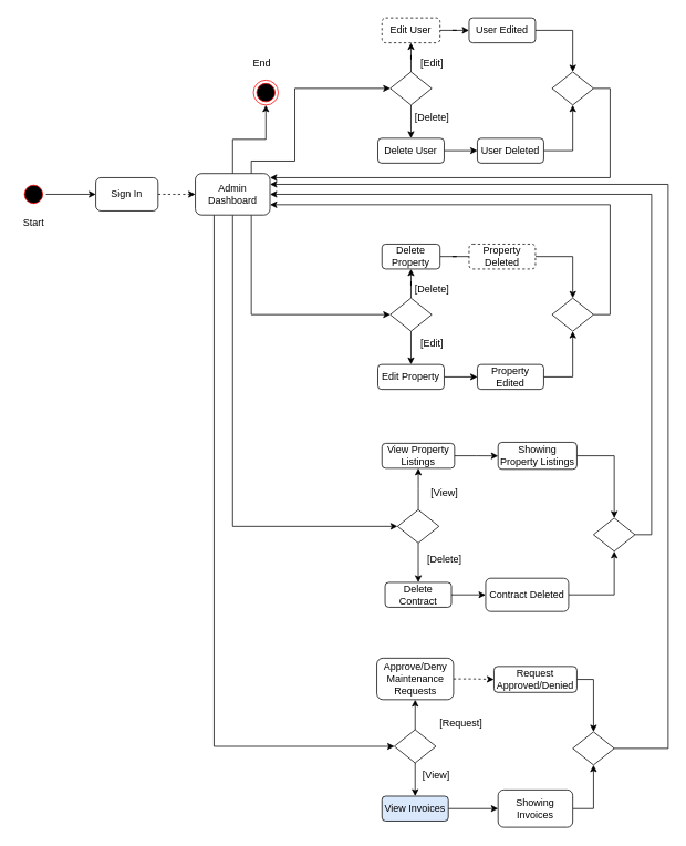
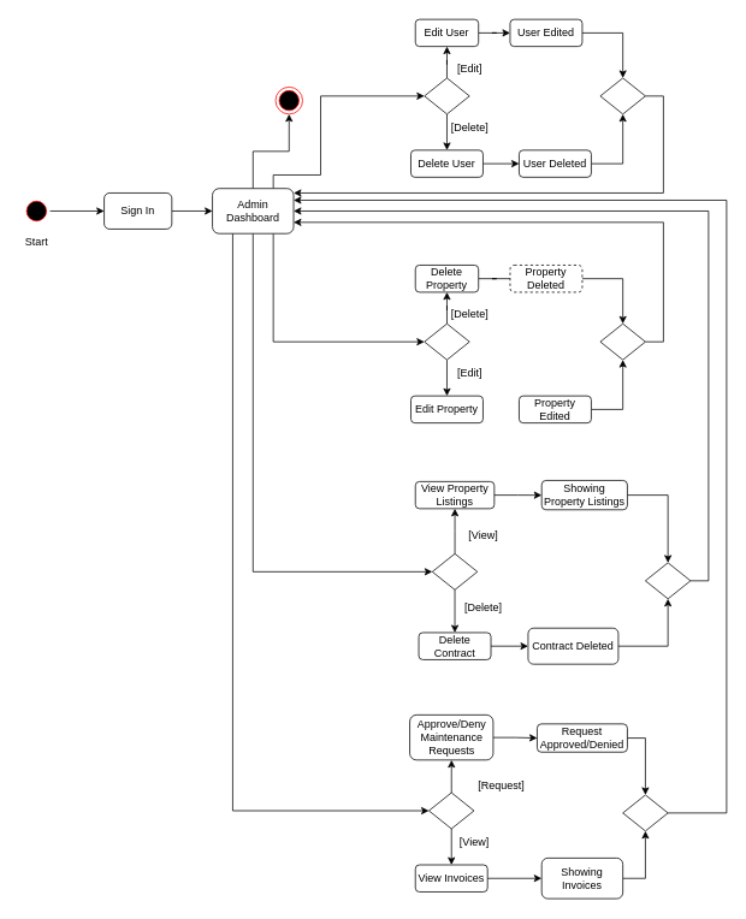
- <mxCell id="15" value="Edit User" style="rounded=1;whiteSpace=wrap;html=1;dashed=1;" vertex="1" parent="1"><mxGeometry x="460" y="20.5" width="70" height="30" as="geometry" /></mxCell>
+ <mxCell id="15" value="Edit User" style="rounded=1;whiteSpace=wrap;html=1;" vertex="1" parent="1"><mxGeometry x="460" y="20.5" width="70" height="30" as="geometry" /></mxCell>
- <mxCell id="74" value="End" style="text;html=1;align=center;verticalAlign=middle;resizable=0;points=[];autosize=1;strokeColor=none;fillColor=none;" vertex="1" parent="1"><mxGeometry x="295" y="65.5" width="40" height="20" as="geometry" /></mxCell>
- <mxCell id="3" value="" style="edgeStyle=orthogonalEdgeStyle;rounded=0;orthogonalLoop=1;jettySize=auto;html=1;dashed=1;" edge="1" parent="1" source="4" target="10"><mxGeometry relative="1" as="geometry" /></mxCell>
+ <mxCell id="3" value="" style="edgeStyle=orthogonalEdgeStyle;rounded=0;orthogonalLoop=1;jettySize=auto;html=1;" edge="1" parent="1" source="4" target="10"><mxGeometry relative="1" as="geometry" /></mxCell>
- <mxCell id="35" value="" style="edgeStyle=orthogonalEdgeStyle;rounded=0;orthogonalLoop=1;jettySize=auto;html=1;" edge="1" parent="1" source="36" target="34"><mxGeometry relative="1" as="geometry" /></mxCell>
- <mxCell id="59" value="" style="edgeStyle=orthogonalEdgeStyle;rounded=0;orthogonalLoop=1;jettySize=auto;html=1;dashed=1;" edge="1" parent="1" source="60" target="62"><mxGeometry relative="1" as="geometry" /></mxCell>
+ <mxCell id="59" value="" style="edgeStyle=orthogonalEdgeStyle;rounded=0;orthogonalLoop=1;jettySize=auto;html=1;" edge="1" parent="1" source="60" target="62"><mxGeometry relative="1" as="geometry" /></mxCell>
- <mxCell id="66" value="View Invoices" style="rounded=1;whiteSpace=wrap;html=1;fillColor=#dae8fc;" vertex="1" parent="1"><mxGeometry x="460" y="958" width="80" height="30" as="geometry" /></mxCell>
+ <mxCell id="66" value="View Invoices" style="rounded=1;whiteSpace=wrap;html=1;" vertex="1" parent="1"><mxGeometry x="460" y="958" width="80" height="30" as="geometry" /></mxCell>
